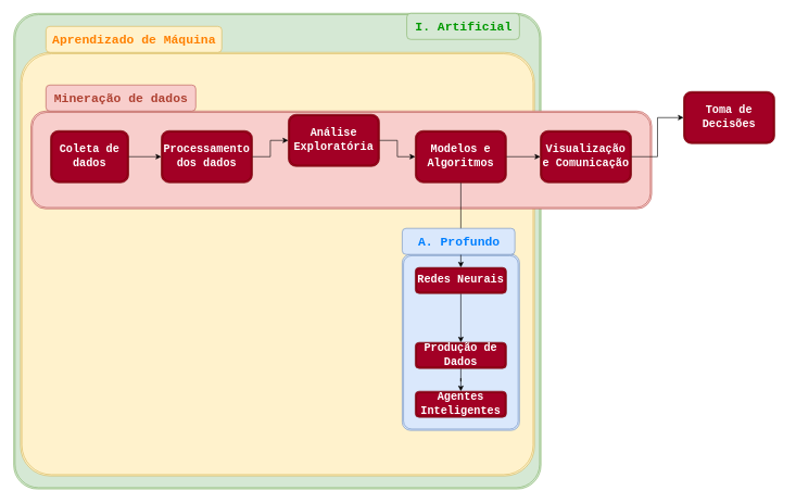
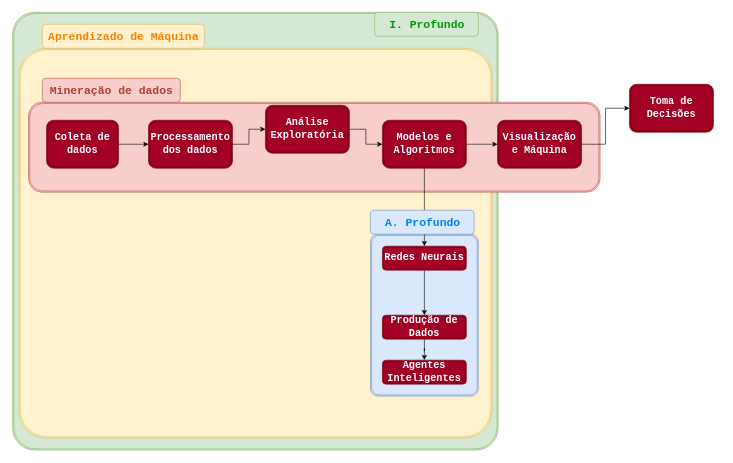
- <mxCell id="27" value="&lt;font style=&quot;font-size: 19px&quot; color=&quot;#009900&quot;&gt;I. Artificial&lt;br&gt;&lt;/font&gt;" style="text;strokeColor=#82b366;fillColor=#d5e8d4;html=1;fontSize=24;fontStyle=1;verticalAlign=middle;align=center;rounded=1;shadow=0;fillStyle=auto;fontFamily=Courier New;" vertex="1" parent="1"><mxGeometry x="624" y="20" width="173" height="40" as="geometry" /></mxCell>
+ <mxCell id="27" value="&lt;font style=&quot;font-size: 19px&quot; color=&quot;#009900&quot;&gt;I. Profundo&lt;br&gt;&lt;/font&gt;" style="text;strokeColor=#82b366;fillColor=#d5e8d4;html=1;fontSize=24;fontStyle=1;verticalAlign=middle;align=center;rounded=1;shadow=0;fillStyle=auto;fontFamily=Courier New;" vertex="1" parent="1"><mxGeometry x="624" y="20" width="173" height="40" as="geometry" /></mxCell>
- <mxCell id="12" value="&lt;font style=&quot;font-size: 17px&quot; face=&quot;Courier New&quot;&gt;&lt;b&gt;Visualização e Comunicação&lt;br&gt;&lt;/b&gt;&lt;/font&gt;" style="shape=ext;double=1;rounded=1;whiteSpace=wrap;html=1;shadow=0;fillStyle=auto;fillColor=#a20025;strokeColor=#6F0000;fontColor=#ffffff;" vertex="1" parent="5"><mxGeometry x="782" y="70" width="140" height="80" as="geometry" /></mxCell>
+ <mxCell id="12" value="&lt;font style=&quot;font-size: 17px&quot; face=&quot;Courier New&quot;&gt;&lt;b&gt;Visualização e Máquina&lt;br&gt;&lt;/b&gt;&lt;/font&gt;" style="shape=ext;double=1;rounded=1;whiteSpace=wrap;html=1;shadow=0;fillStyle=auto;fillColor=#a20025;strokeColor=#6F0000;fontColor=#ffffff;" vertex="1" parent="5"><mxGeometry x="782" y="70" width="140" height="80" as="geometry" /></mxCell>
